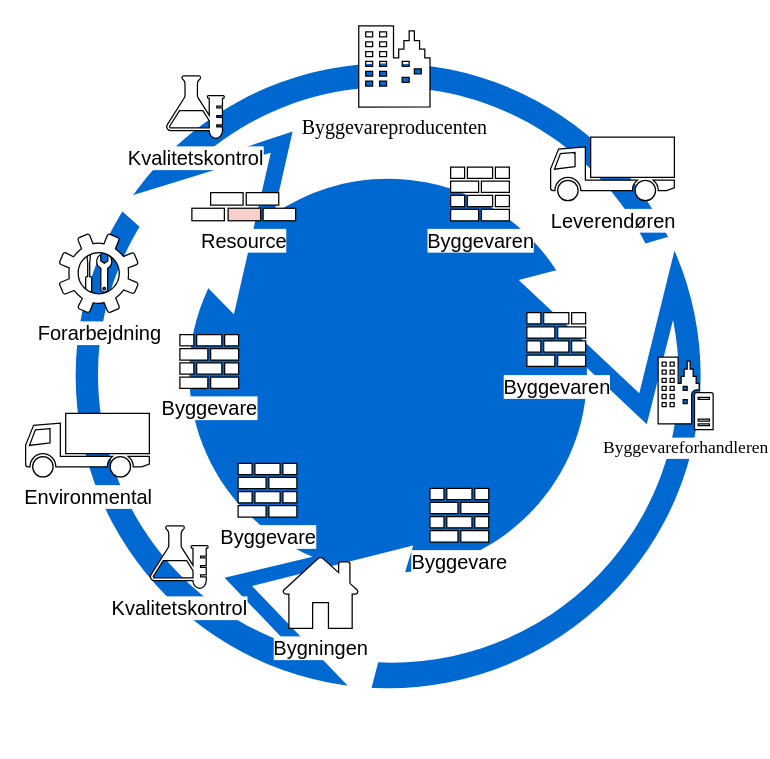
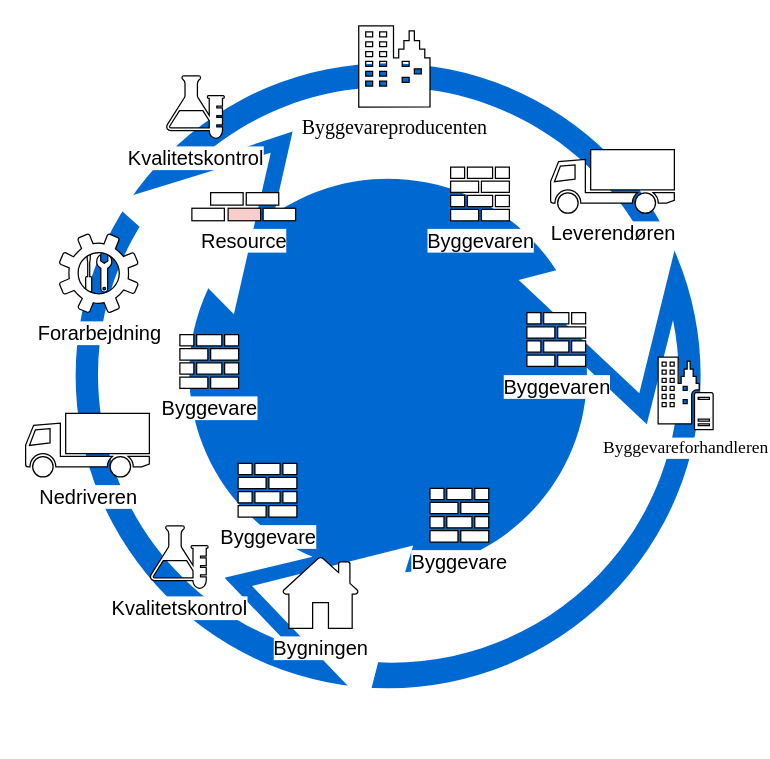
- <mxCell id="5" value="&lt;font style=&quot;font-size: 16px&quot;&gt;Leverendøren&lt;/font&gt;" style="shape=mxgraph.signs.transportation.truck_1;html=1;pointerEvents=1;verticalLabelPosition=bottom;verticalAlign=top;align=center;sketch=0;labelBackgroundColor=default;" parent="1" vertex="1"><mxGeometry x="440" y="109" width="99" height="51" as="geometry" /></mxCell>
+ <mxCell id="5" value="&lt;font style=&quot;font-size: 16px&quot;&gt;Leverendøren&lt;/font&gt;" style="shape=mxgraph.signs.transportation.truck_1;html=1;pointerEvents=1;verticalLabelPosition=bottom;verticalAlign=top;align=center;sketch=0;labelBackgroundColor=default;" parent="1" vertex="1"><mxGeometry x="440" y="119" width="99" height="51" as="geometry" /></mxCell>
- <mxCell id="10" value="&lt;font style=&quot;font-size: 16px&quot;&gt;Environmental&lt;/font&gt;" style="shape=mxgraph.signs.transportation.truck_1;html=1;pointerEvents=1;verticalLabelPosition=bottom;verticalAlign=top;align=center;sketch=0;labelBackgroundColor=default;" parent="1" vertex="1"><mxGeometry x="20" y="330" width="99" height="51" as="geometry" /></mxCell>
+ <mxCell id="10" value="&lt;font style=&quot;font-size: 16px&quot;&gt;Nedriveren&lt;/font&gt;" style="shape=mxgraph.signs.transportation.truck_1;html=1;pointerEvents=1;verticalLabelPosition=bottom;verticalAlign=top;align=center;sketch=0;labelBackgroundColor=default;" parent="1" vertex="1"><mxGeometry x="20" y="330" width="99" height="51" as="geometry" /></mxCell>
- <mxCell id="3" value="Environmental&lt;div&gt;Awareness&lt;/div&gt;" style="shadow=0;dashed=0;html=1;strokeColor=none;shape=mxgraph.mscae.general.continuous_cycle;fillColor=#ffffff;rounded=0;comic=0;fontFamily=Verdana;fontSize=14;fontColor=#FFFFFF;verticalAlign=top;labelPosition=center;verticalLabelPosition=bottom;align=center;" parent="1" vertex="1"><mxGeometry x="68.05" y="60" width="483.9" height="504.06" as="geometry" /></mxCell>
+ <mxCell id="3" value="Byggevaren&lt;div&gt;Awareness&lt;/div&gt;" style="shadow=0;dashed=0;html=1;strokeColor=none;shape=mxgraph.mscae.general.continuous_cycle;fillColor=#ffffff;rounded=0;comic=0;fontFamily=Verdana;fontSize=14;fontColor=#FFFFFF;verticalAlign=top;labelPosition=center;verticalLabelPosition=bottom;align=center;" parent="1" vertex="1"><mxGeometry x="68.05" y="60" width="483.9" height="504.06" as="geometry" /></mxCell>
